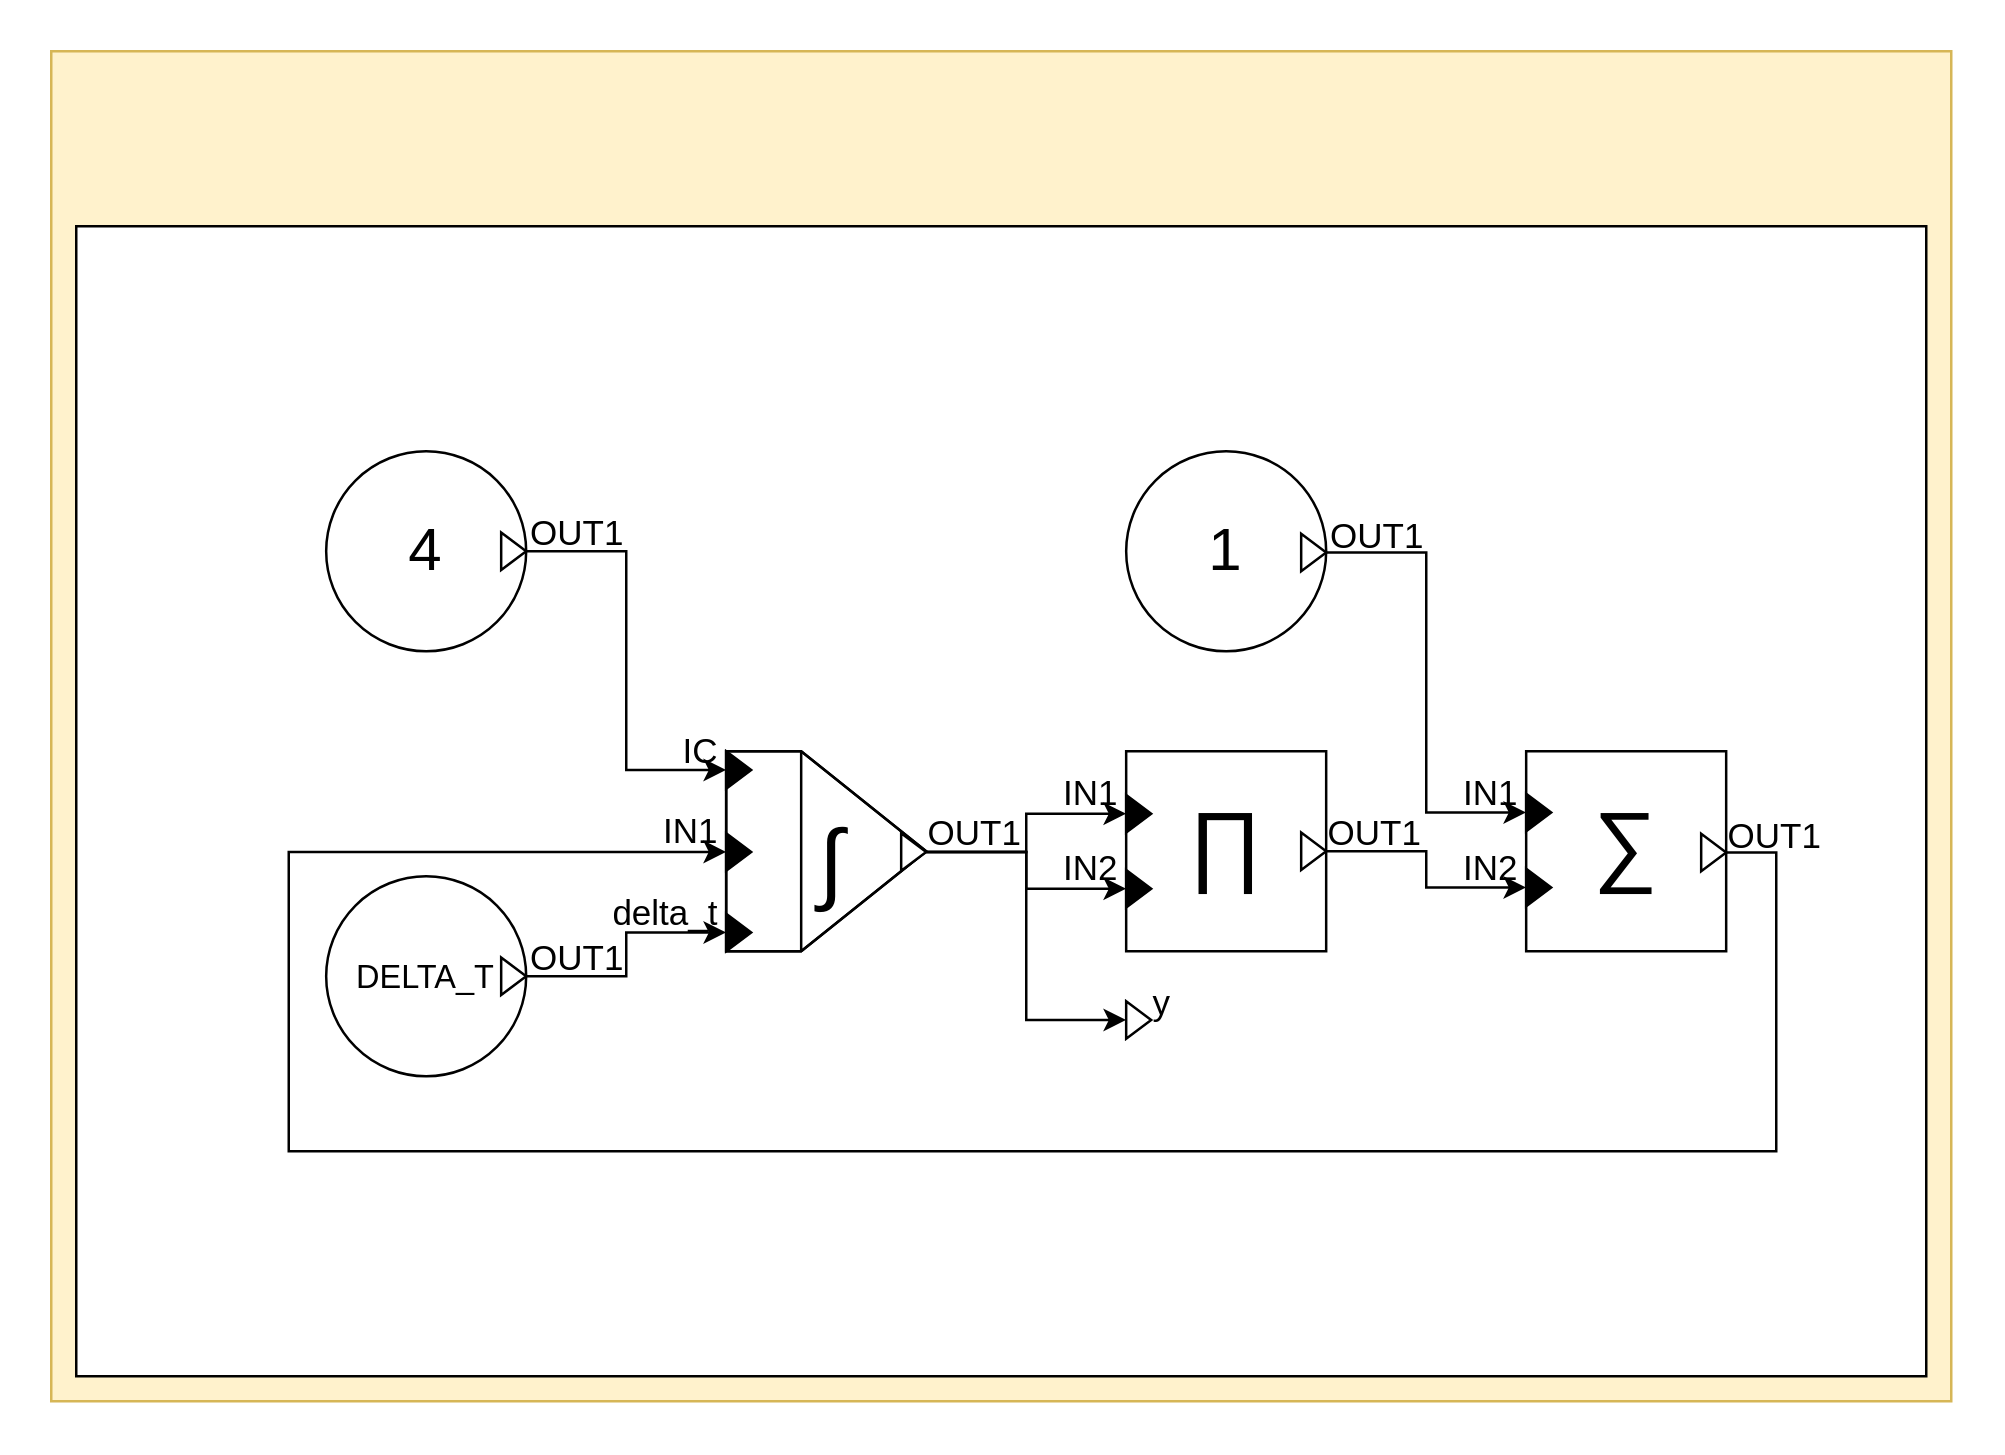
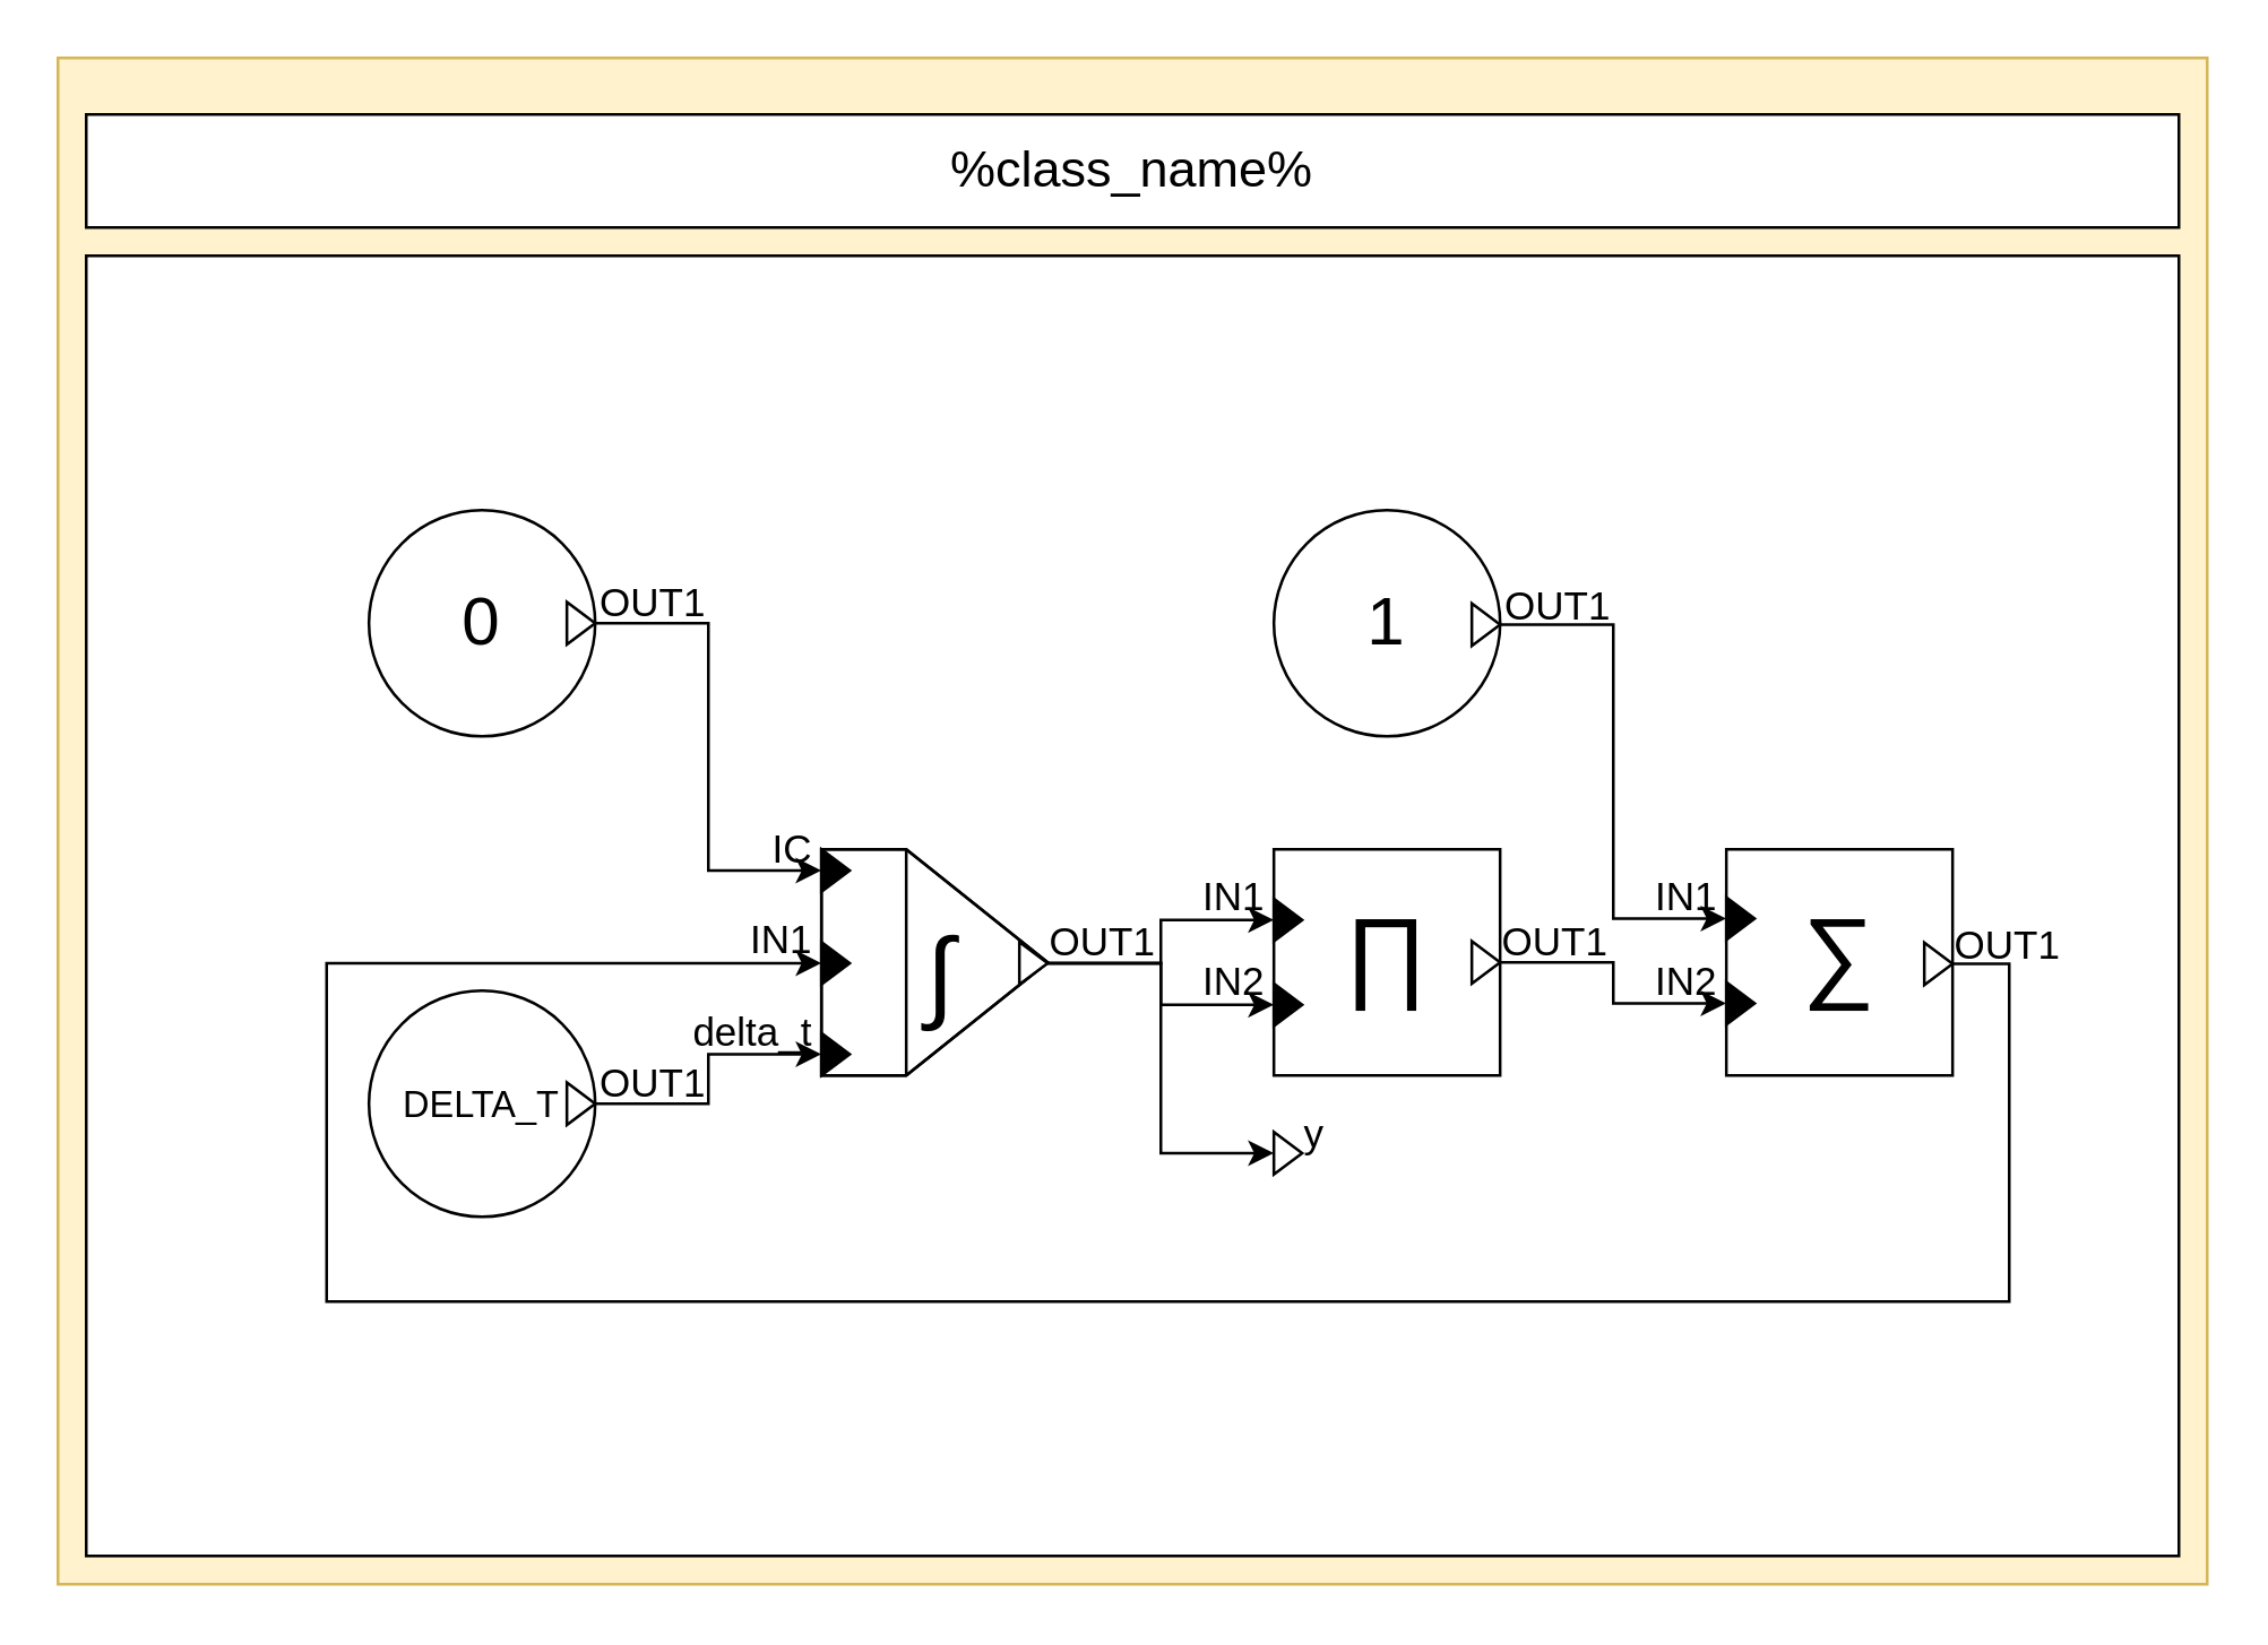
+ <mxCell id="3" value="%class_name%" style="rounded=0;whiteSpace=wrap;html=1;fillColor=#ffffff;fontSize=18;connectable=0;allowArrows=0;rotatable=0;cloneable=0;deletable=0;" parent="2" vertex="1"><mxGeometry x="10" y="20" width="740" height="40" as="geometry" /></mxCell>
- <mxCell id="11" value="4" style="ellipse;whiteSpace=wrap;html=1;comic=0;fillColor=#ffffff;fontSize=24;align=center;allowArrows=0;connectable=0;container=1;collapsible=0;recursiveResize=1;direction=west;resizable=0;metaEdit=1;" parent="4" vertex="1"><mxGeometry x="99.97" y="90" width="80" height="80" as="geometry" /></mxCell>
+ <mxCell id="11" value="0" style="ellipse;whiteSpace=wrap;html=1;comic=0;fillColor=#ffffff;fontSize=24;align=center;allowArrows=0;connectable=0;container=1;collapsible=0;recursiveResize=1;direction=west;resizable=0;metaEdit=1;" parent="4" vertex="1"><mxGeometry x="99.97" y="90" width="80" height="80" as="geometry" /></mxCell>
